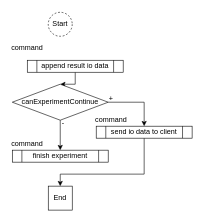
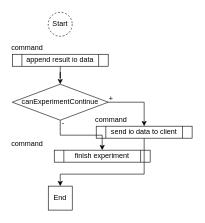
- <mxCell id="5" value="&lt;span&gt;append result io data&lt;/span&gt;" style="shape=process;whiteSpace=wrap;html=1;backgroundOutline=1;" vertex="1" parent="1"><mxGeometry x="45" y="100" width="160" height="20" as="geometry" /></mxCell>
+ <mxCell id="5" value="&lt;span&gt;append result io data&lt;/span&gt;" style="shape=process;whiteSpace=wrap;html=1;backgroundOutline=1;" vertex="1" parent="1"><mxGeometry x="20" y="90" width="160" height="20" as="geometry" /></mxCell>
- <mxCell id="6" value="&lt;span&gt;finish experiment&lt;/span&gt;" style="shape=process;whiteSpace=wrap;html=1;backgroundOutline=1;" vertex="1" parent="1"><mxGeometry x="20" y="250" width="160" height="20" as="geometry" /></mxCell>
+ <mxCell id="6" value="&lt;span&gt;finish experiment&lt;/span&gt;" style="shape=process;whiteSpace=wrap;html=1;backgroundOutline=1;" vertex="1" parent="1"><mxGeometry x="90" y="250" width="160" height="20" as="geometry" /></mxCell>
